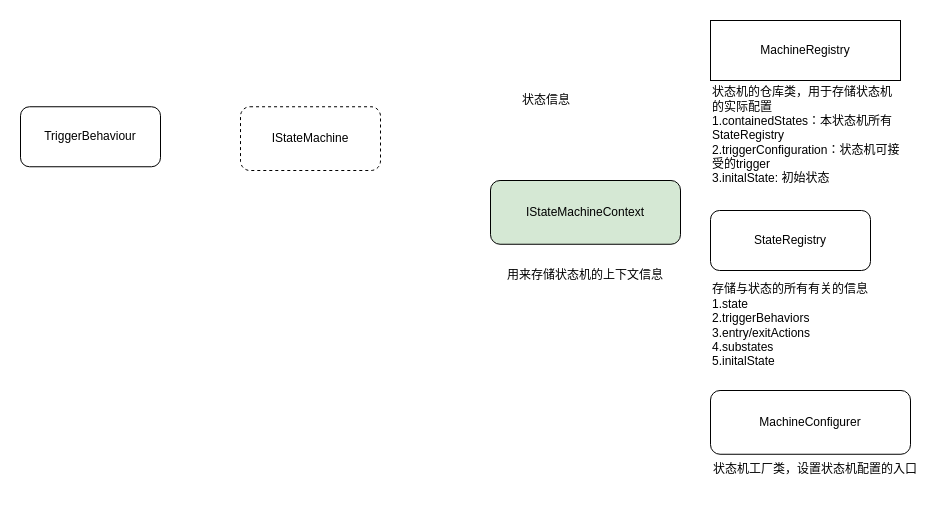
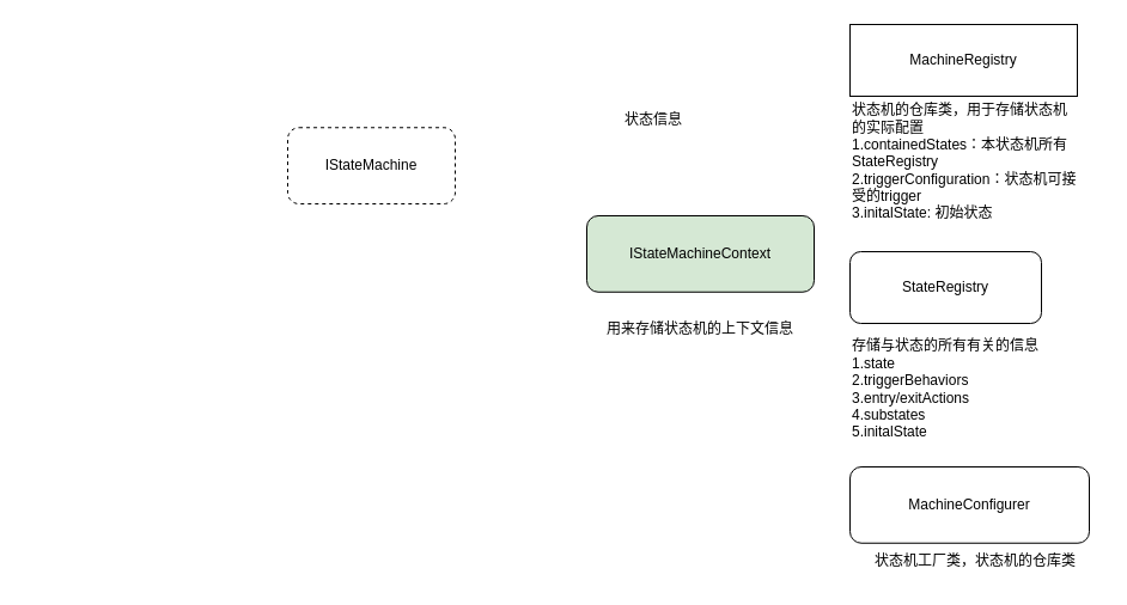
- <mxCell id="3" value="TriggerBehaviour" style="rounded=1;whiteSpace=wrap;html=1;" vertex="1" parent="1"><mxGeometry x="20" y="106.25" width="140" height="60" as="geometry" /></mxCell>
- <mxCell id="12" value="状态机工厂类，设置状态机配置的入口" style="text;strokeColor=none;align=center;fillColor=none;html=1;verticalAlign=middle;whiteSpace=wrap;rounded=0;" vertex="1" parent="10"><mxGeometry y="63.75" width="210" height="30" as="geometry" /></mxCell>
+ <mxCell id="12" value="状态机工厂类，状态机的仓库类" style="text;strokeColor=none;align=center;fillColor=none;html=1;verticalAlign=middle;whiteSpace=wrap;rounded=0;" vertex="1" parent="10"><mxGeometry y="63.75" width="210" height="30" as="geometry" /></mxCell>
